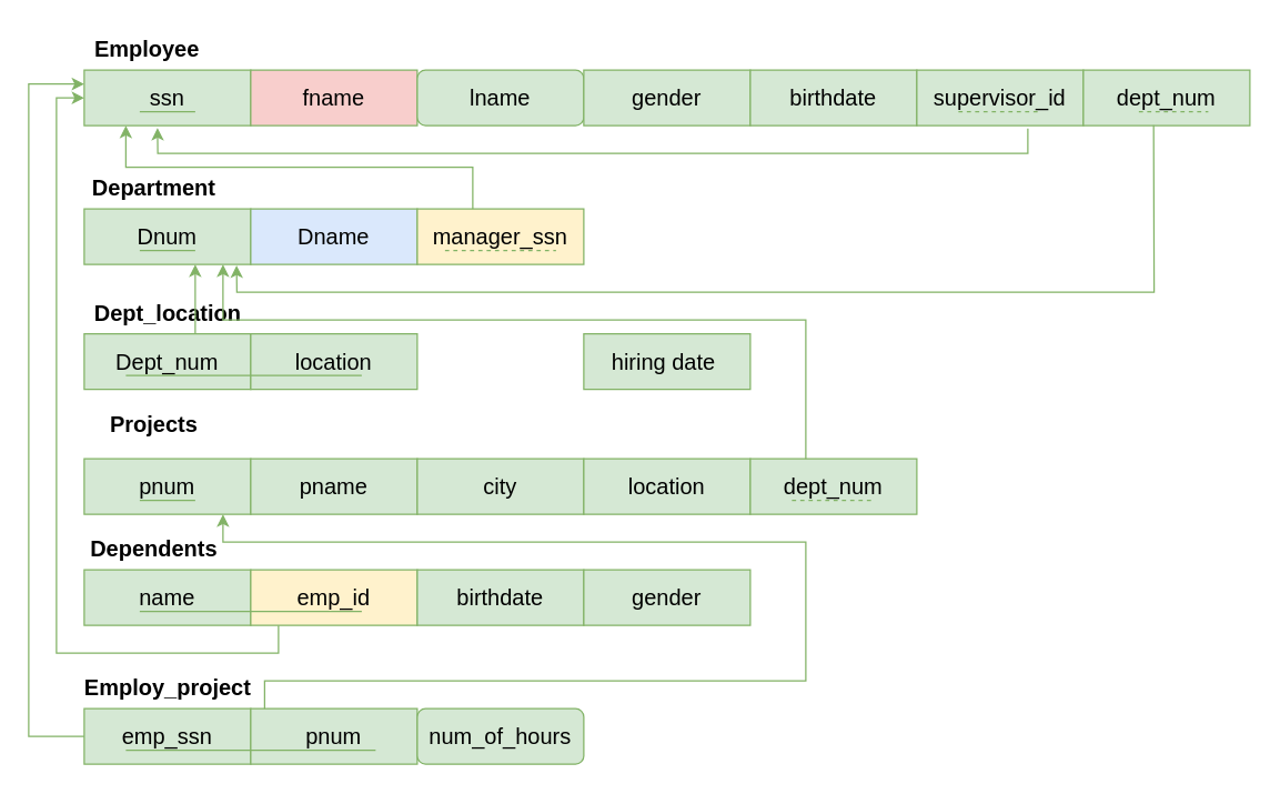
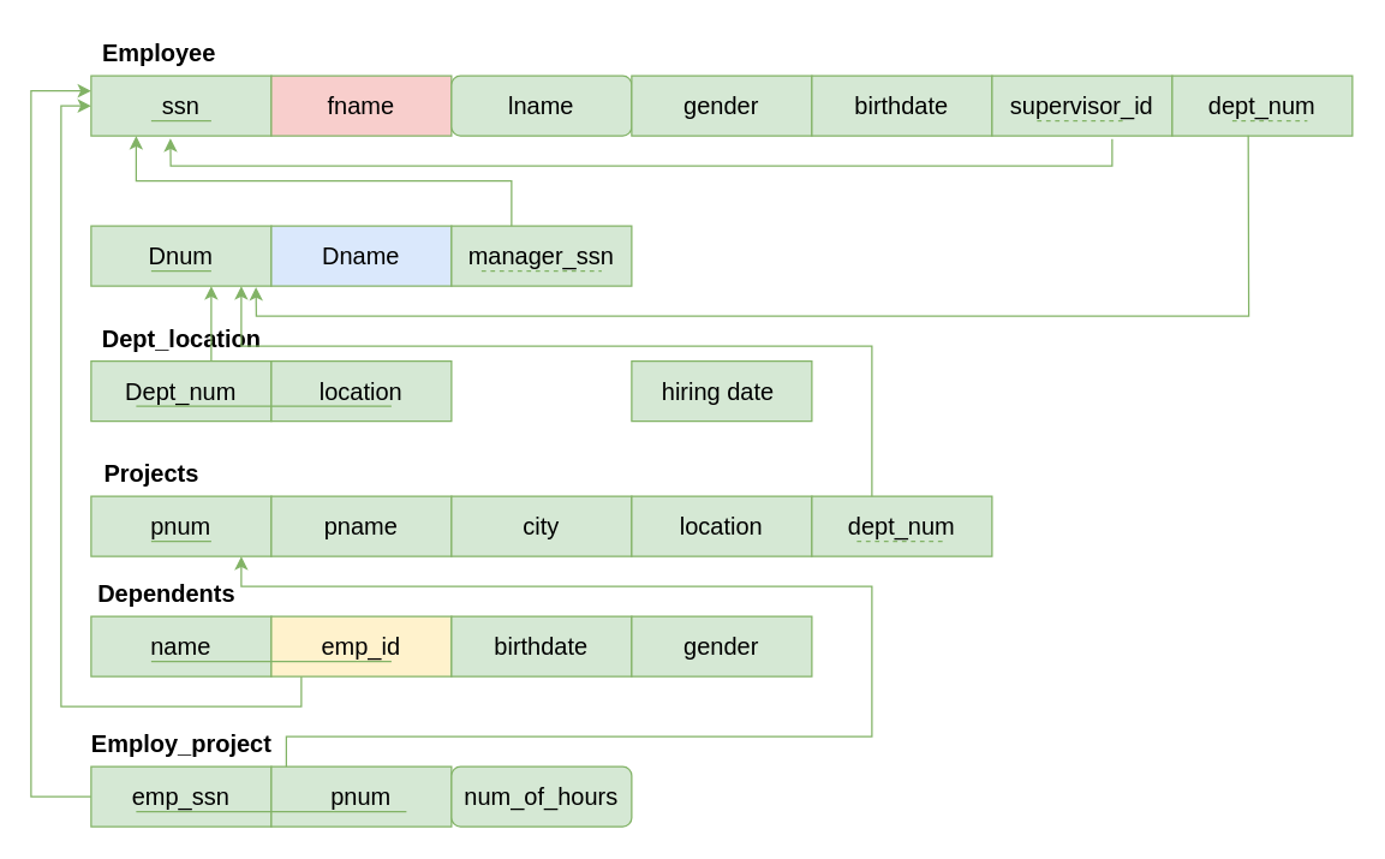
- <mxCell id="14" value="Department" style="text;html=1;align=center;verticalAlign=middle;resizable=0;points=[];autosize=1;fontSize=16;fontStyle=1" vertex="1" parent="1"><mxGeometry x="55" y="120" width="110" height="30" as="geometry" /></mxCell>
- <mxCell id="13" value="manager_ssn" style="rounded=0;whiteSpace=wrap;html=1;fillColor=#fff2cc;strokeColor=#82b366;fontSize=16;" vertex="1" parent="1"><mxGeometry x="300" y="150" width="120" height="40" as="geometry" /></mxCell>
+ <mxCell id="13" value="manager_ssn" style="rounded=0;whiteSpace=wrap;html=1;fillColor=#d5e8d4;strokeColor=#82b366;fontSize=16;" vertex="1" parent="1"><mxGeometry x="300" y="150" width="120" height="40" as="geometry" /></mxCell>
- <mxCell id="28" value="Projects" style="text;html=1;align=center;verticalAlign=middle;resizable=0;points=[];autosize=1;fontSize=16;fontStyle=1" vertex="1" parent="1"><mxGeometry x="65" y="290" width="90" height="30" as="geometry" /></mxCell>
+ <mxCell id="28" value="Projects" style="text;html=1;align=center;verticalAlign=middle;resizable=0;points=[];autosize=1;fontSize=16;fontStyle=1" vertex="1" parent="1"><mxGeometry x="55" y="300" width="90" height="30" as="geometry" /></mxCell>
